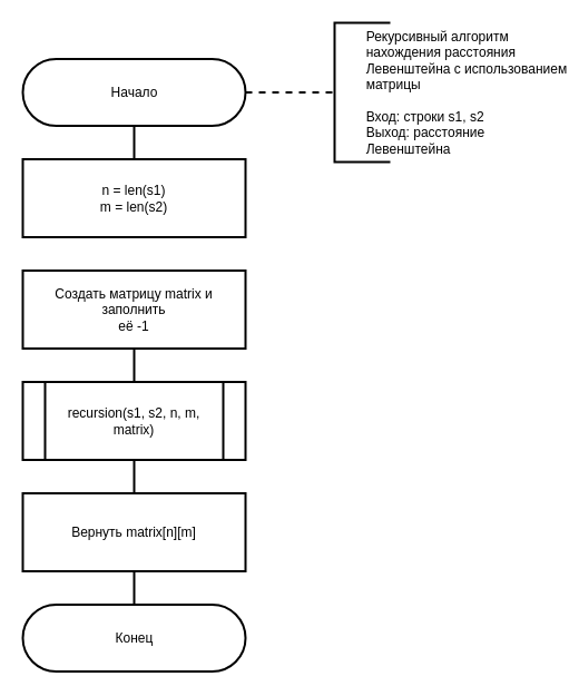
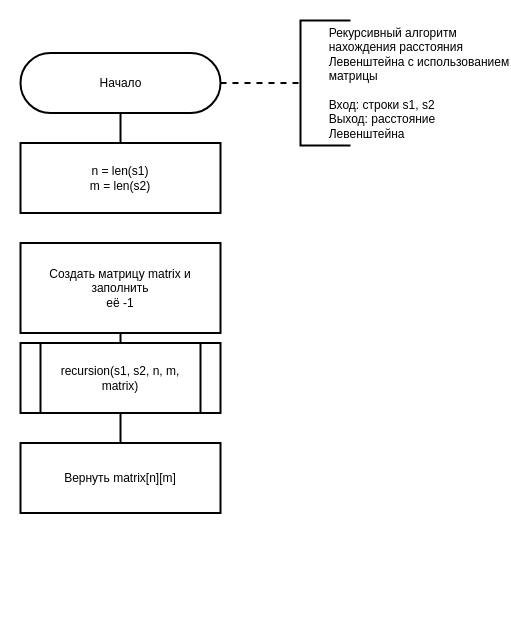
- <mxCell id="9" value="&lt;font&gt;Создать матрицу matrix и заполнить&lt;br&gt;её -1&lt;br&gt;&lt;/font&gt;" style="rounded=0;whiteSpace=wrap;html=1;strokeWidth=2;" vertex="1" parent="1"><mxGeometry x="20" y="242.5" width="200" height="70" as="geometry" /></mxCell>
+ <mxCell id="9" value="&lt;font&gt;Создать матрицу matrix и заполнить&lt;br&gt;её -1&lt;br&gt;&lt;/font&gt;" style="rounded=0;whiteSpace=wrap;html=1;strokeWidth=2;" vertex="1" parent="1"><mxGeometry x="20" y="242.5" width="200" height="90" as="geometry" /></mxCell>
- <mxCell id="13" style="edgeStyle=orthogonalEdgeStyle;rounded=0;orthogonalLoop=1;jettySize=auto;html=1;exitX=0.5;exitY=1;exitDx=0;exitDy=0;entryX=0.5;entryY=0.5;entryDx=0;entryDy=-30;entryPerimeter=0;endArrow=none;endFill=0;strokeWidth=2;" edge="1" parent="1" source="14" target="11"><mxGeometry relative="1" as="geometry" /></mxCell>
- <mxCell id="11" value="&lt;font style=&quot;font-size: 12px&quot;&gt;Конец&lt;/font&gt;" style="html=1;dashed=0;whitespace=wrap;shape=mxgraph.dfd.start;strokeWidth=2;" vertex="1" parent="1"><mxGeometry x="20" y="542.5" width="200" height="60" as="geometry" /></mxCell>
